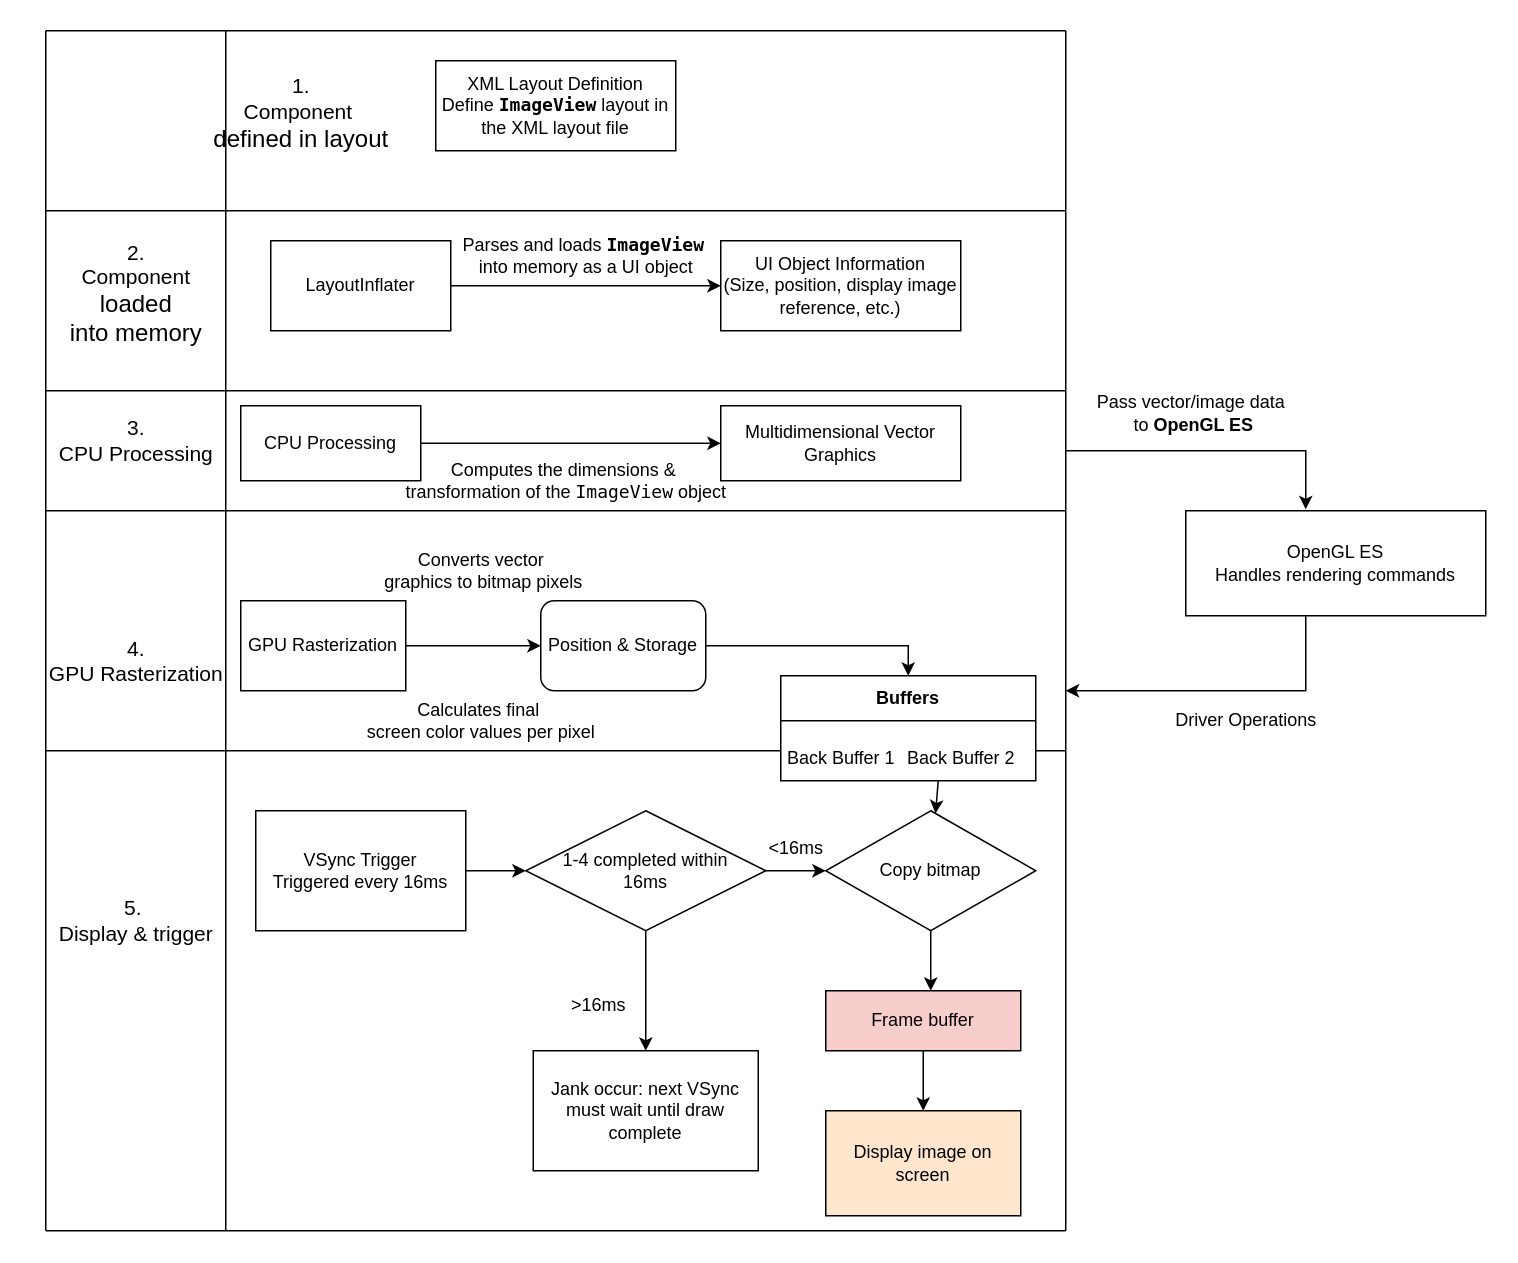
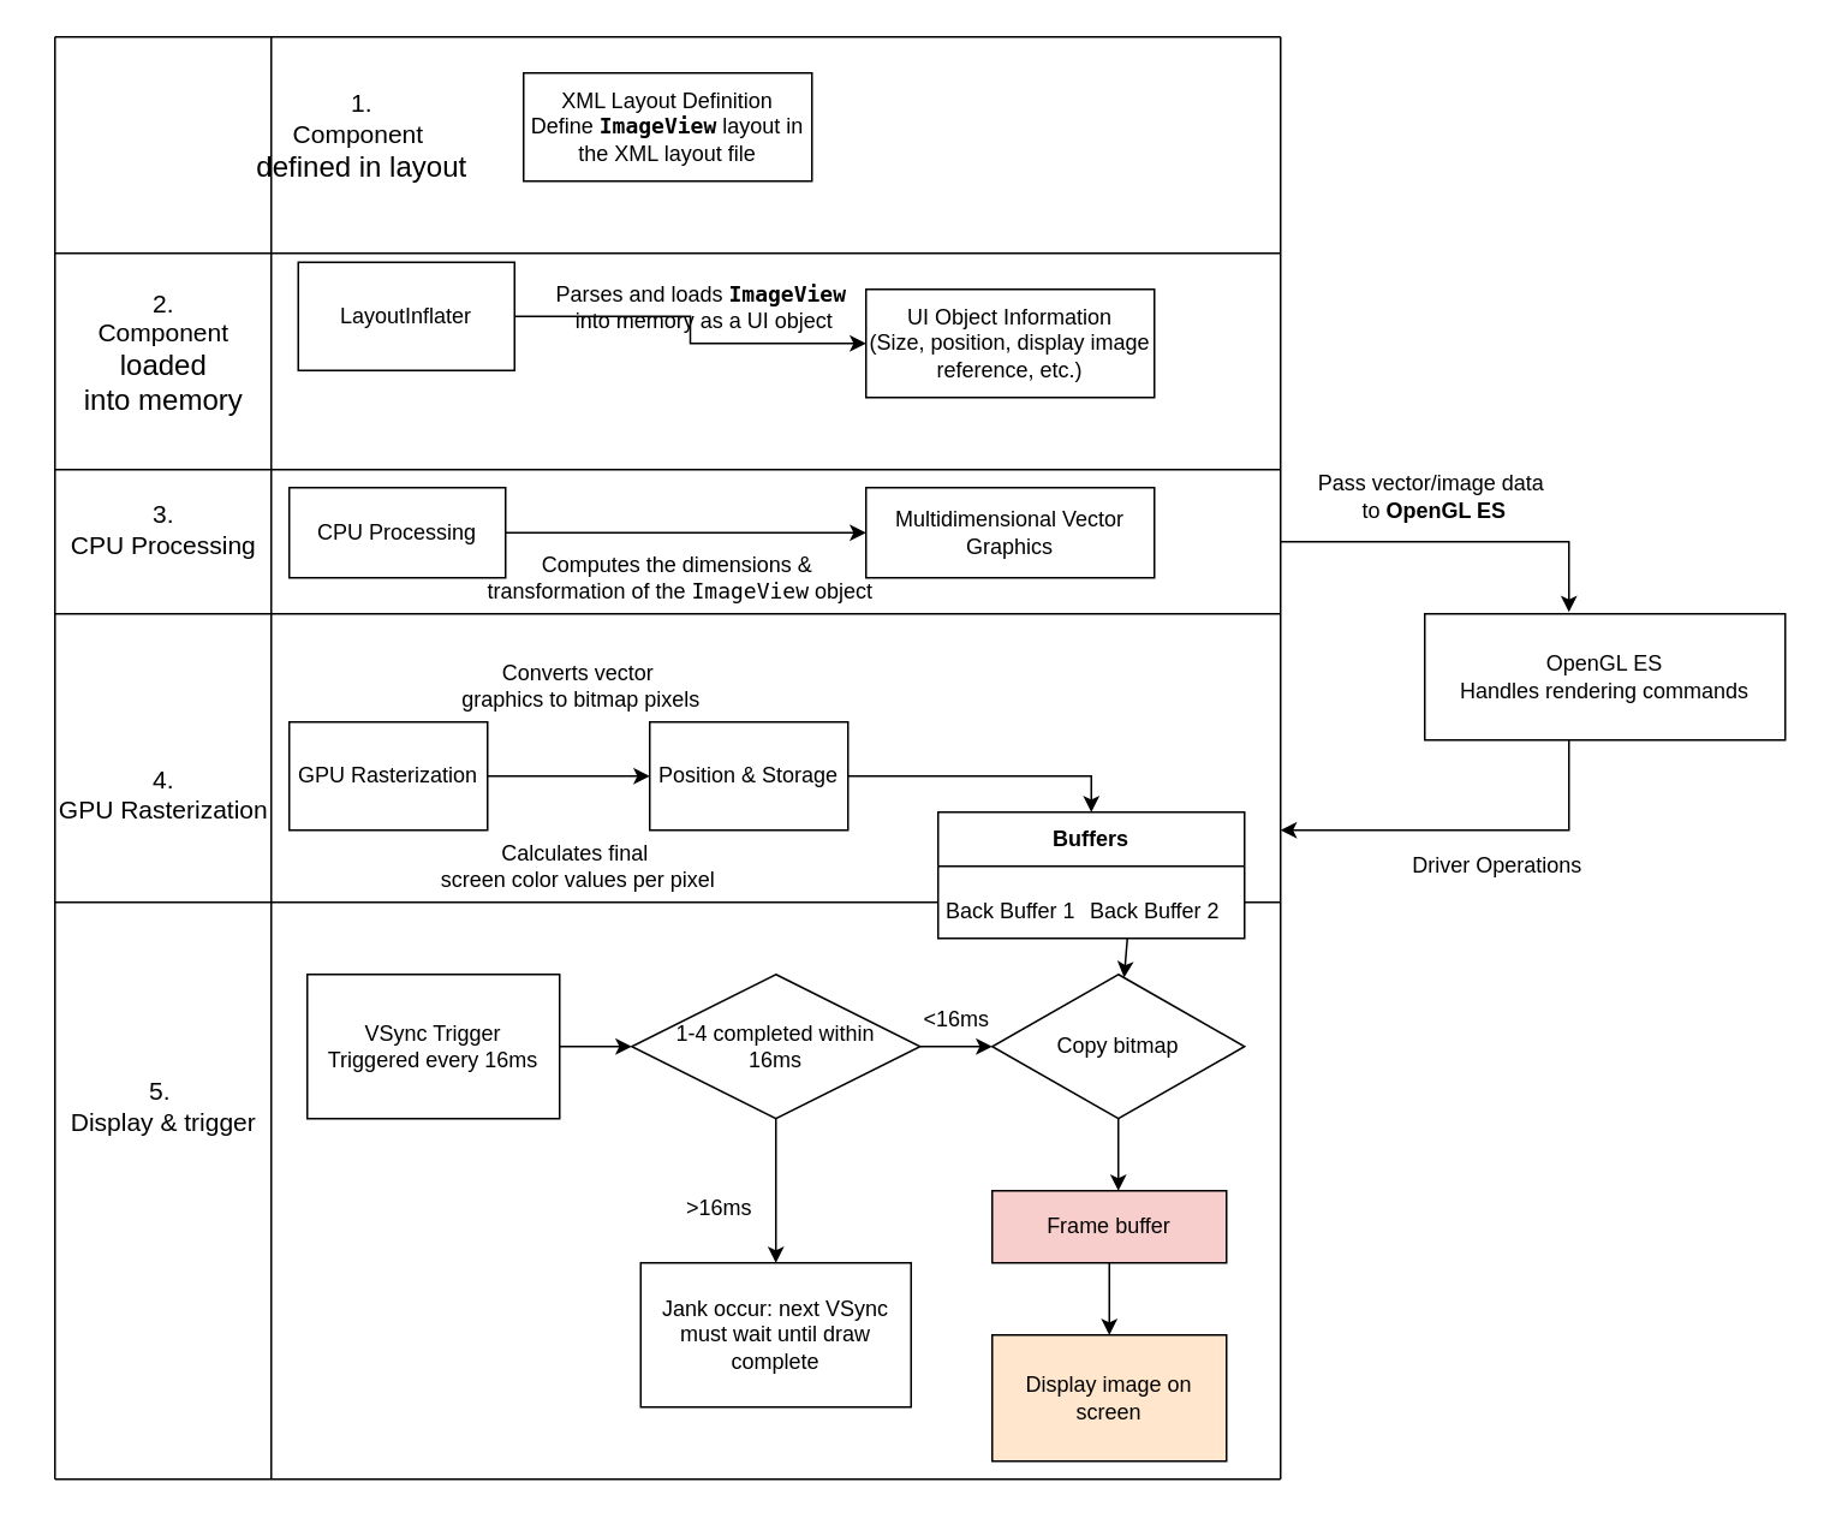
- <mxCell id="50" value="LayoutInflater" style="rounded=0;whiteSpace=wrap;html=1;" vertex="1" parent="1"><mxGeometry x="180" y="160" width="120" height="60" as="geometry" /></mxCell>
+ <mxCell id="50" value="LayoutInflater" style="rounded=0;whiteSpace=wrap;html=1;" vertex="1" parent="1"><mxGeometry x="165" y="145" width="120" height="60" as="geometry" /></mxCell>
- <mxCell id="32" value="Position &amp;amp; Storage" style="whiteSpace=wrap;html=1;rounded=1;" vertex="1" parent="1"><mxGeometry x="360" y="400" width="110" height="60" as="geometry" /></mxCell>
+ <mxCell id="32" value="Position &amp;amp; Storage" style="rounded=0;whiteSpace=wrap;html=1;" vertex="1" parent="1"><mxGeometry x="360" y="400" width="110" height="60" as="geometry" /></mxCell>
